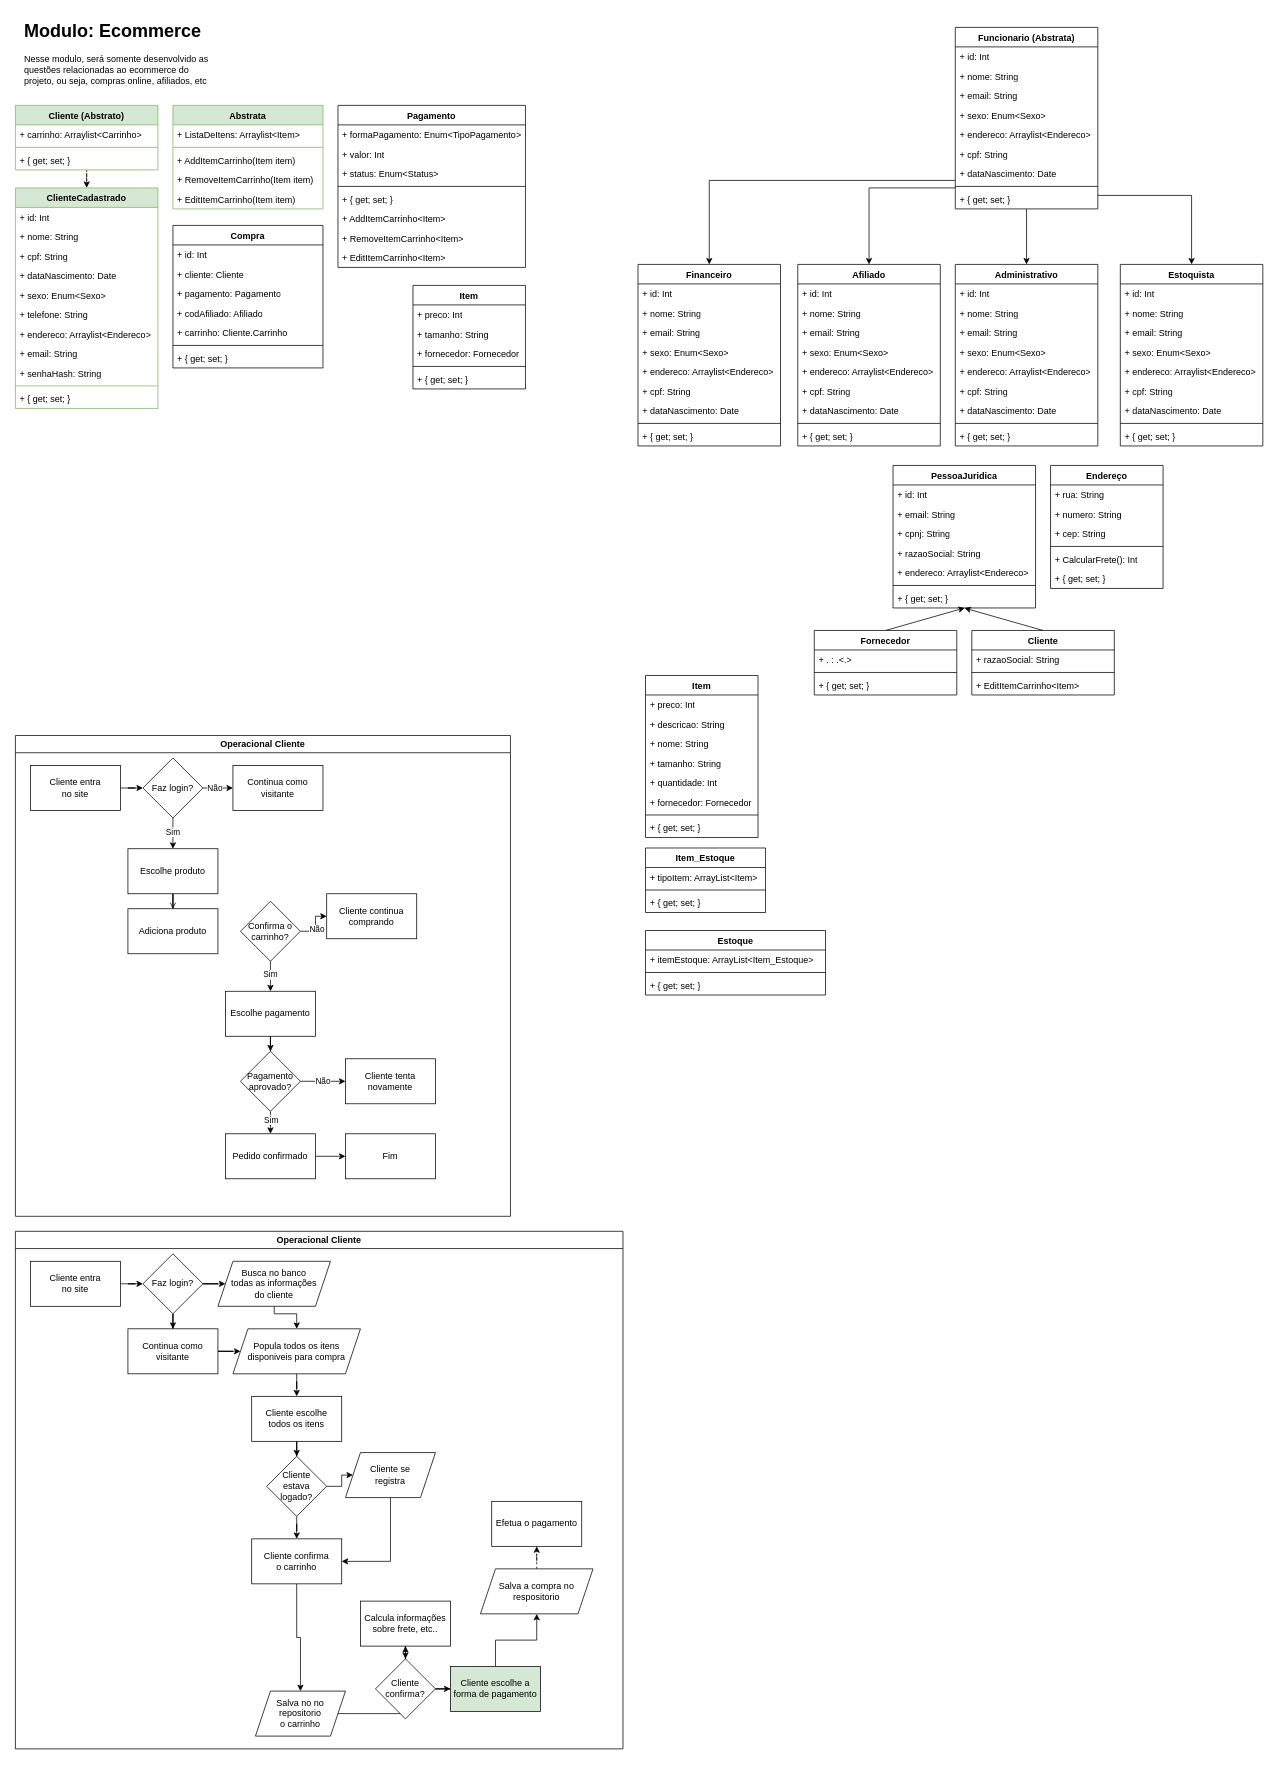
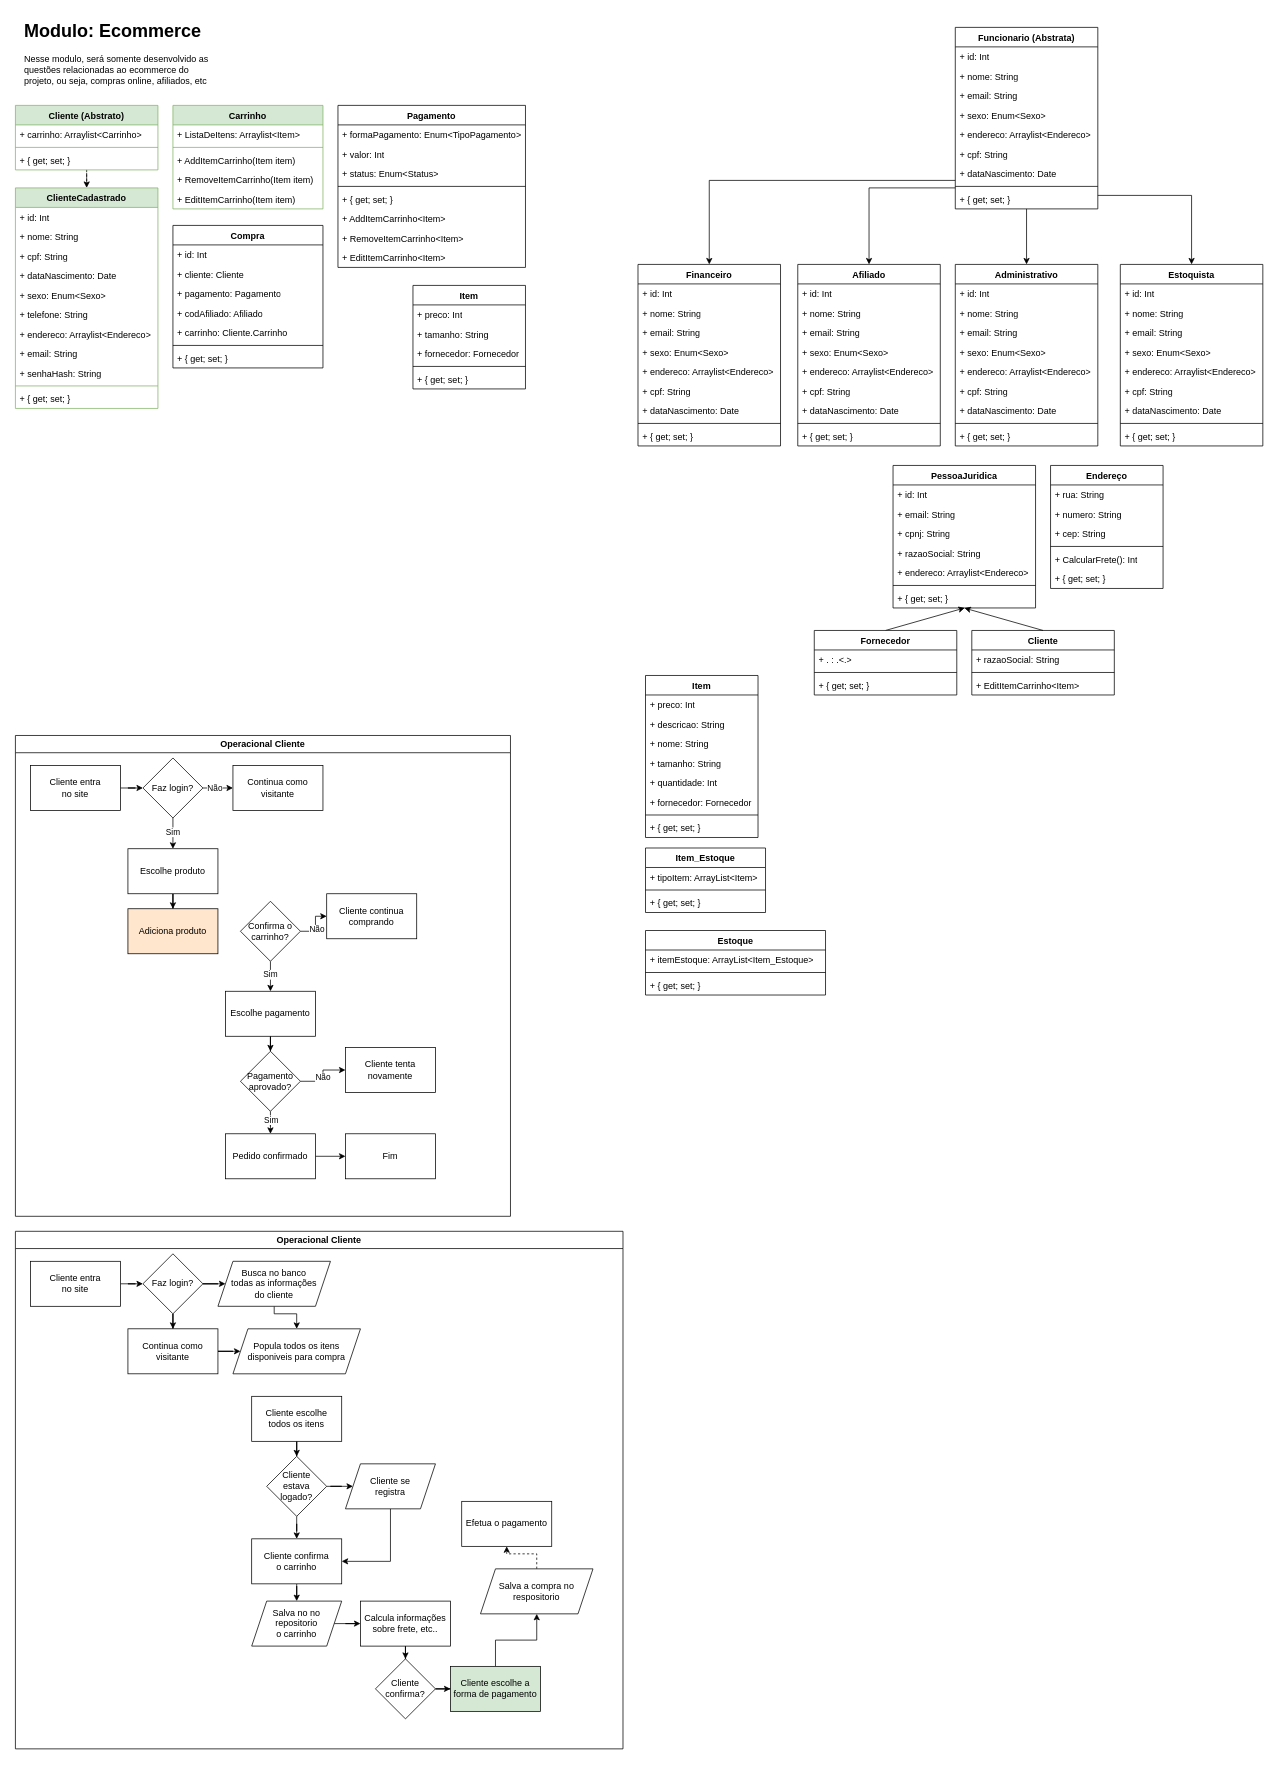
- <mxCell id="13" value="Abstrata" style="swimlane;fontStyle=1;align=center;verticalAlign=top;childLayout=stackLayout;horizontal=1;startSize=26;horizontalStack=0;resizeParent=1;resizeParentMax=0;resizeLast=0;collapsible=1;marginBottom=0;whiteSpace=wrap;html=1;fillColor=#d5e8d4;strokeColor=#82b366;" parent="1" vertex="1"><mxGeometry x="230" y="140" width="200" height="138" as="geometry" /></mxCell>
+ <mxCell id="13" value="Carrinho" style="swimlane;fontStyle=1;align=center;verticalAlign=top;childLayout=stackLayout;horizontal=1;startSize=26;horizontalStack=0;resizeParent=1;resizeParentMax=0;resizeLast=0;collapsible=1;marginBottom=0;whiteSpace=wrap;html=1;fillColor=#d5e8d4;strokeColor=#82b366;" parent="1" vertex="1"><mxGeometry x="230" y="140" width="200" height="138" as="geometry" /></mxCell>
- <mxCell id="136" value="" style="edgeStyle=orthogonalEdgeStyle;rounded=0;orthogonalLoop=1;jettySize=auto;html=1;endArrow=open;" parent="127" source="137" target="138" edge="1"><mxGeometry relative="1" as="geometry" /></mxCell>
+ <mxCell id="136" value="" style="edgeStyle=orthogonalEdgeStyle;rounded=0;orthogonalLoop=1;jettySize=auto;html=1;" parent="127" source="137" target="138" edge="1"><mxGeometry relative="1" as="geometry" /></mxCell>
- <mxCell id="138" value="Adiciona produto" style="whiteSpace=wrap;html=1;rounded=0;" parent="127" vertex="1"><mxGeometry x="150" y="231" width="120" height="60" as="geometry" /></mxCell>
+ <mxCell id="138" value="Adiciona produto" style="whiteSpace=wrap;html=1;rounded=0;fillColor=#ffe6cc;" parent="127" vertex="1"><mxGeometry x="150" y="231" width="120" height="60" as="geometry" /></mxCell>
- <mxCell id="152" value="Cliente tenta novamente" style="whiteSpace=wrap;html=1;rounded=0;" parent="127" vertex="1"><mxGeometry x="440" y="431" width="120" height="60" as="geometry" /></mxCell>
+ <mxCell id="152" value="Cliente tenta novamente" style="whiteSpace=wrap;html=1;rounded=0;" parent="127" vertex="1"><mxGeometry x="440" y="416" width="120" height="60" as="geometry" /></mxCell>
- <mxCell id="166" value="" style="edgeStyle=orthogonalEdgeStyle;rounded=0;orthogonalLoop=1;jettySize=auto;html=1;entryX=0.5;entryY=0;entryDx=0;entryDy=0;" parent="156" source="167" target="169" edge="1"><mxGeometry relative="1" as="geometry" /></mxCell>
- <mxCell id="176" value="&lt;div&gt;Cliente se&lt;/div&gt;&lt;div&gt;registra&lt;/div&gt;" style="shape=parallelogram;perimeter=parallelogramPerimeter;whiteSpace=wrap;html=1;fixedSize=1;rounded=0;" parent="156" vertex="1"><mxGeometry x="440" y="295" width="120" height="60" as="geometry" /></mxCell>
+ <mxCell id="176" value="&lt;div&gt;Cliente se&lt;/div&gt;&lt;div&gt;registra&lt;/div&gt;" style="shape=parallelogram;perimeter=parallelogramPerimeter;whiteSpace=wrap;html=1;fixedSize=1;rounded=0;" parent="156" vertex="1"><mxGeometry x="440" y="310" width="120" height="60" as="geometry" /></mxCell>
- <mxCell id="187" value="Efetua o pagamento" style="whiteSpace=wrap;html=1;rounded=0;" parent="156" vertex="1"><mxGeometry x="635" y="360" width="120" height="60" as="geometry" /></mxCell>
+ <mxCell id="187" value="Efetua o pagamento" style="whiteSpace=wrap;html=1;rounded=0;" parent="156" vertex="1"><mxGeometry x="595" y="360" width="120" height="60" as="geometry" /></mxCell>
- <mxCell id="174" value="&lt;div&gt;Salva no no repositorio&lt;/div&gt;&lt;div&gt;o carrinho&lt;/div&gt;" style="shape=parallelogram;perimeter=parallelogramPerimeter;whiteSpace=wrap;html=1;fixedSize=1;rounded=0;" parent="156" vertex="1"><mxGeometry x="320" y="613" width="120" height="60" as="geometry" /></mxCell>
+ <mxCell id="174" value="&lt;div&gt;Salva no no repositorio&lt;/div&gt;&lt;div&gt;o carrinho&lt;/div&gt;" style="shape=parallelogram;perimeter=parallelogramPerimeter;whiteSpace=wrap;html=1;fixedSize=1;rounded=0;" parent="156" vertex="1"><mxGeometry x="315" y="493" width="120" height="60" as="geometry" /></mxCell>
